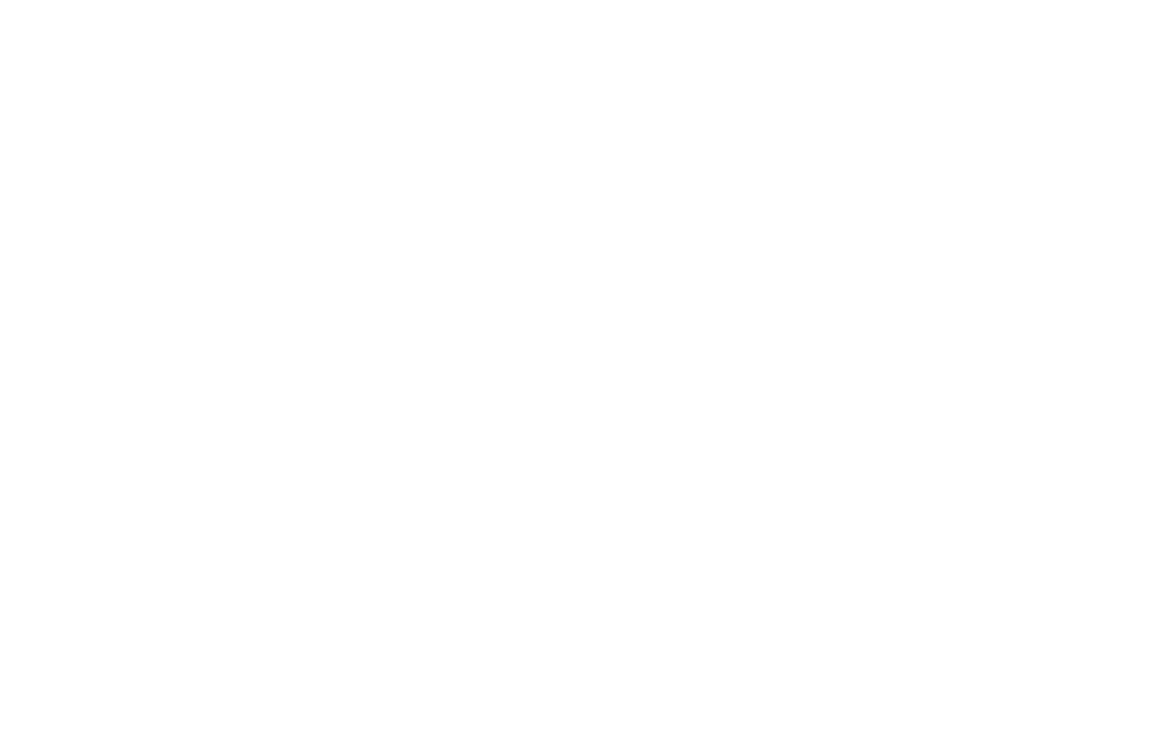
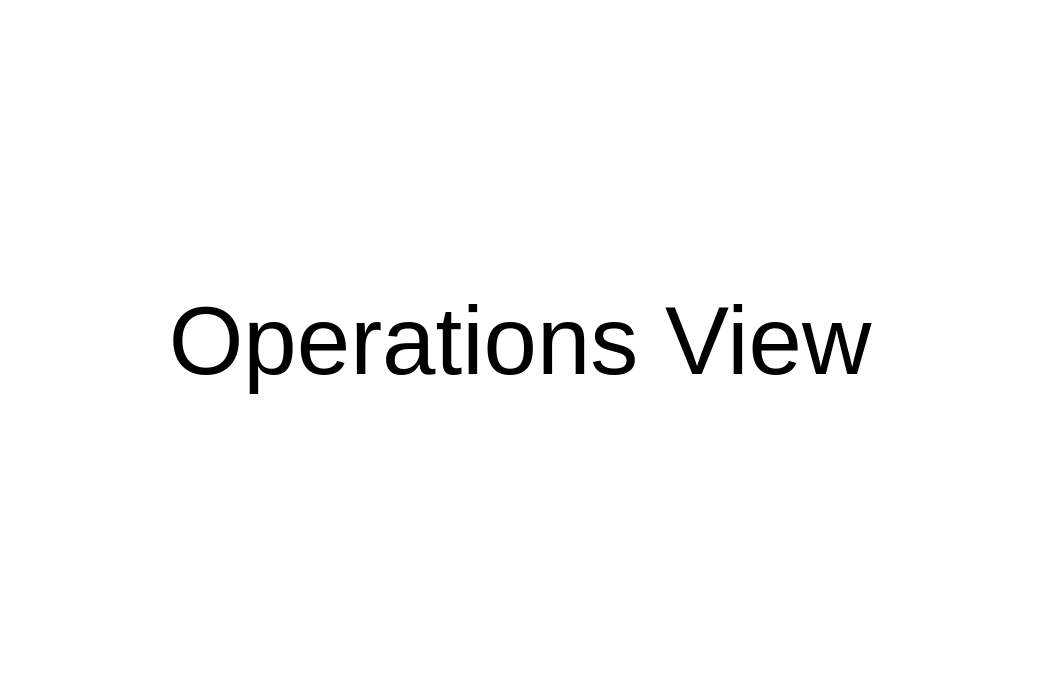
+ <mxCell id="3" value="Operations View" style="text;html=1;strokeColor=none;fillColor=none;align=center;verticalAlign=middle;whiteSpace=wrap;rounded=0;fontSize=48;opacity=30;" vertex="1" parent="2"><mxGeometry x="20" y="20" width="480" height="300" as="geometry" /></mxCell>
